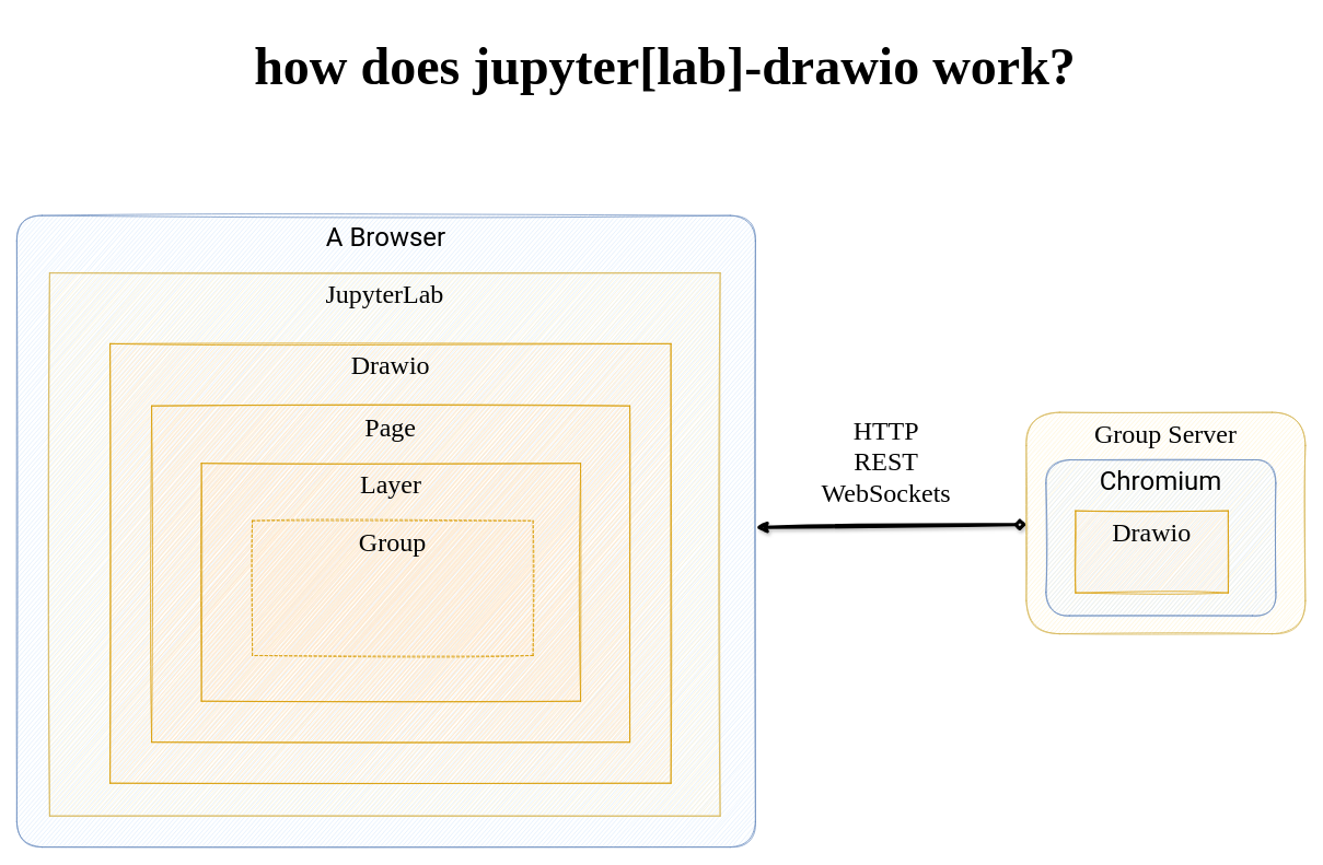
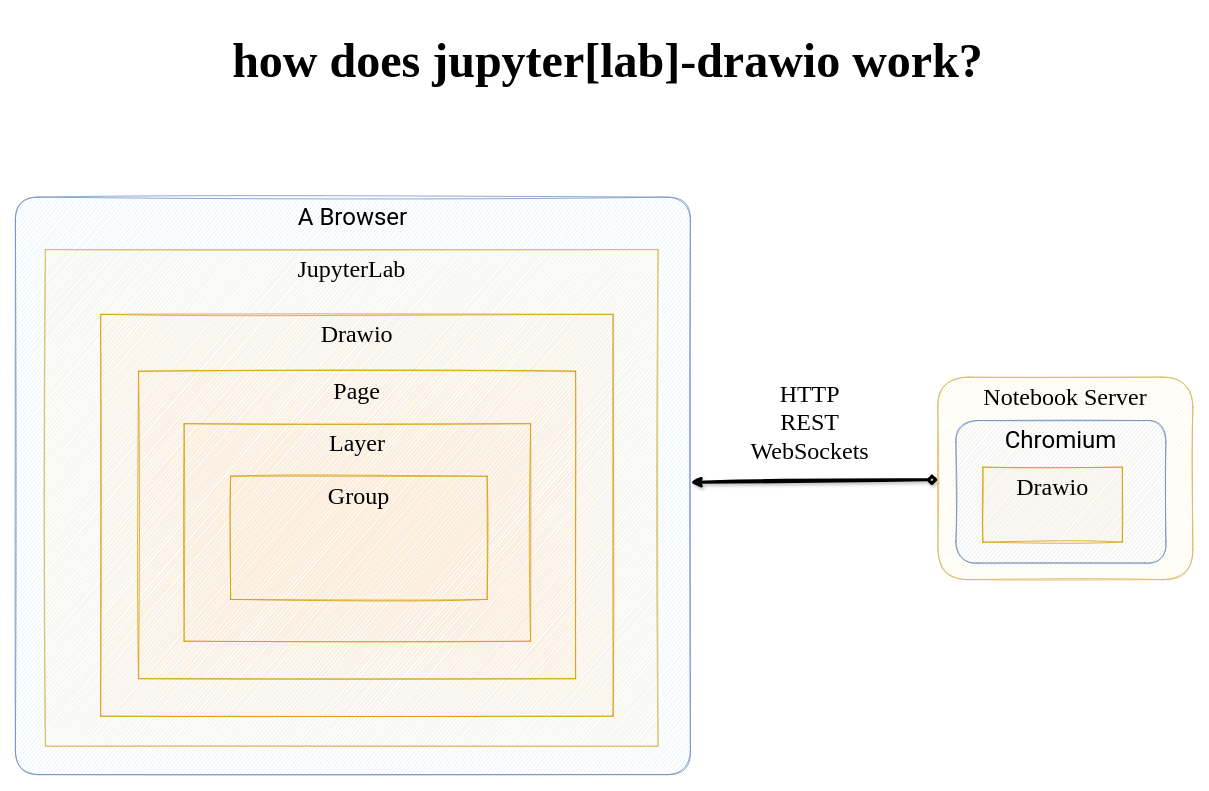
- <mxCell id="10" value="Group Server" style="rounded=1;whiteSpace=wrap;html=1;verticalAlign=top;fontSize=32;fontFamily=MuseoModerno;fillColor=#fff2cc;strokeColor=#d6b656;sketch=1;shadow=0;" parent="1" vertex="1"><mxGeometry x="1250" y="451" width="340" height="270" as="geometry" /></mxCell>
+ <mxCell id="10" value="Notebook Server" style="rounded=1;whiteSpace=wrap;html=1;verticalAlign=top;fontSize=32;fontFamily=MuseoModerno;fillColor=#fff2cc;strokeColor=#d6b656;sketch=1;shadow=0;" parent="1" vertex="1"><mxGeometry x="1250" y="451" width="340" height="270" as="geometry" /></mxCell>
- <mxCell id="9" value="Group" style="rounded=0;whiteSpace=wrap;html=1;verticalAlign=top;fontSize=32;fillColor=#ffe6cc;strokeColor=#d79b00;fontFamily=MuseoModerno;sketch=1;shadow=0;dashed=1;" parent="1" vertex="1"><mxGeometry x="306.977" y="583.086" width="342" height="164.337" as="geometry" /></mxCell>
+ <mxCell id="9" value="Group" style="rounded=0;whiteSpace=wrap;html=1;verticalAlign=top;fontSize=32;fillColor=#ffe6cc;strokeColor=#d79b00;fontFamily=MuseoModerno;sketch=1;shadow=0;" parent="1" vertex="1"><mxGeometry x="306.977" y="583.086" width="342" height="164.337" as="geometry" /></mxCell>
